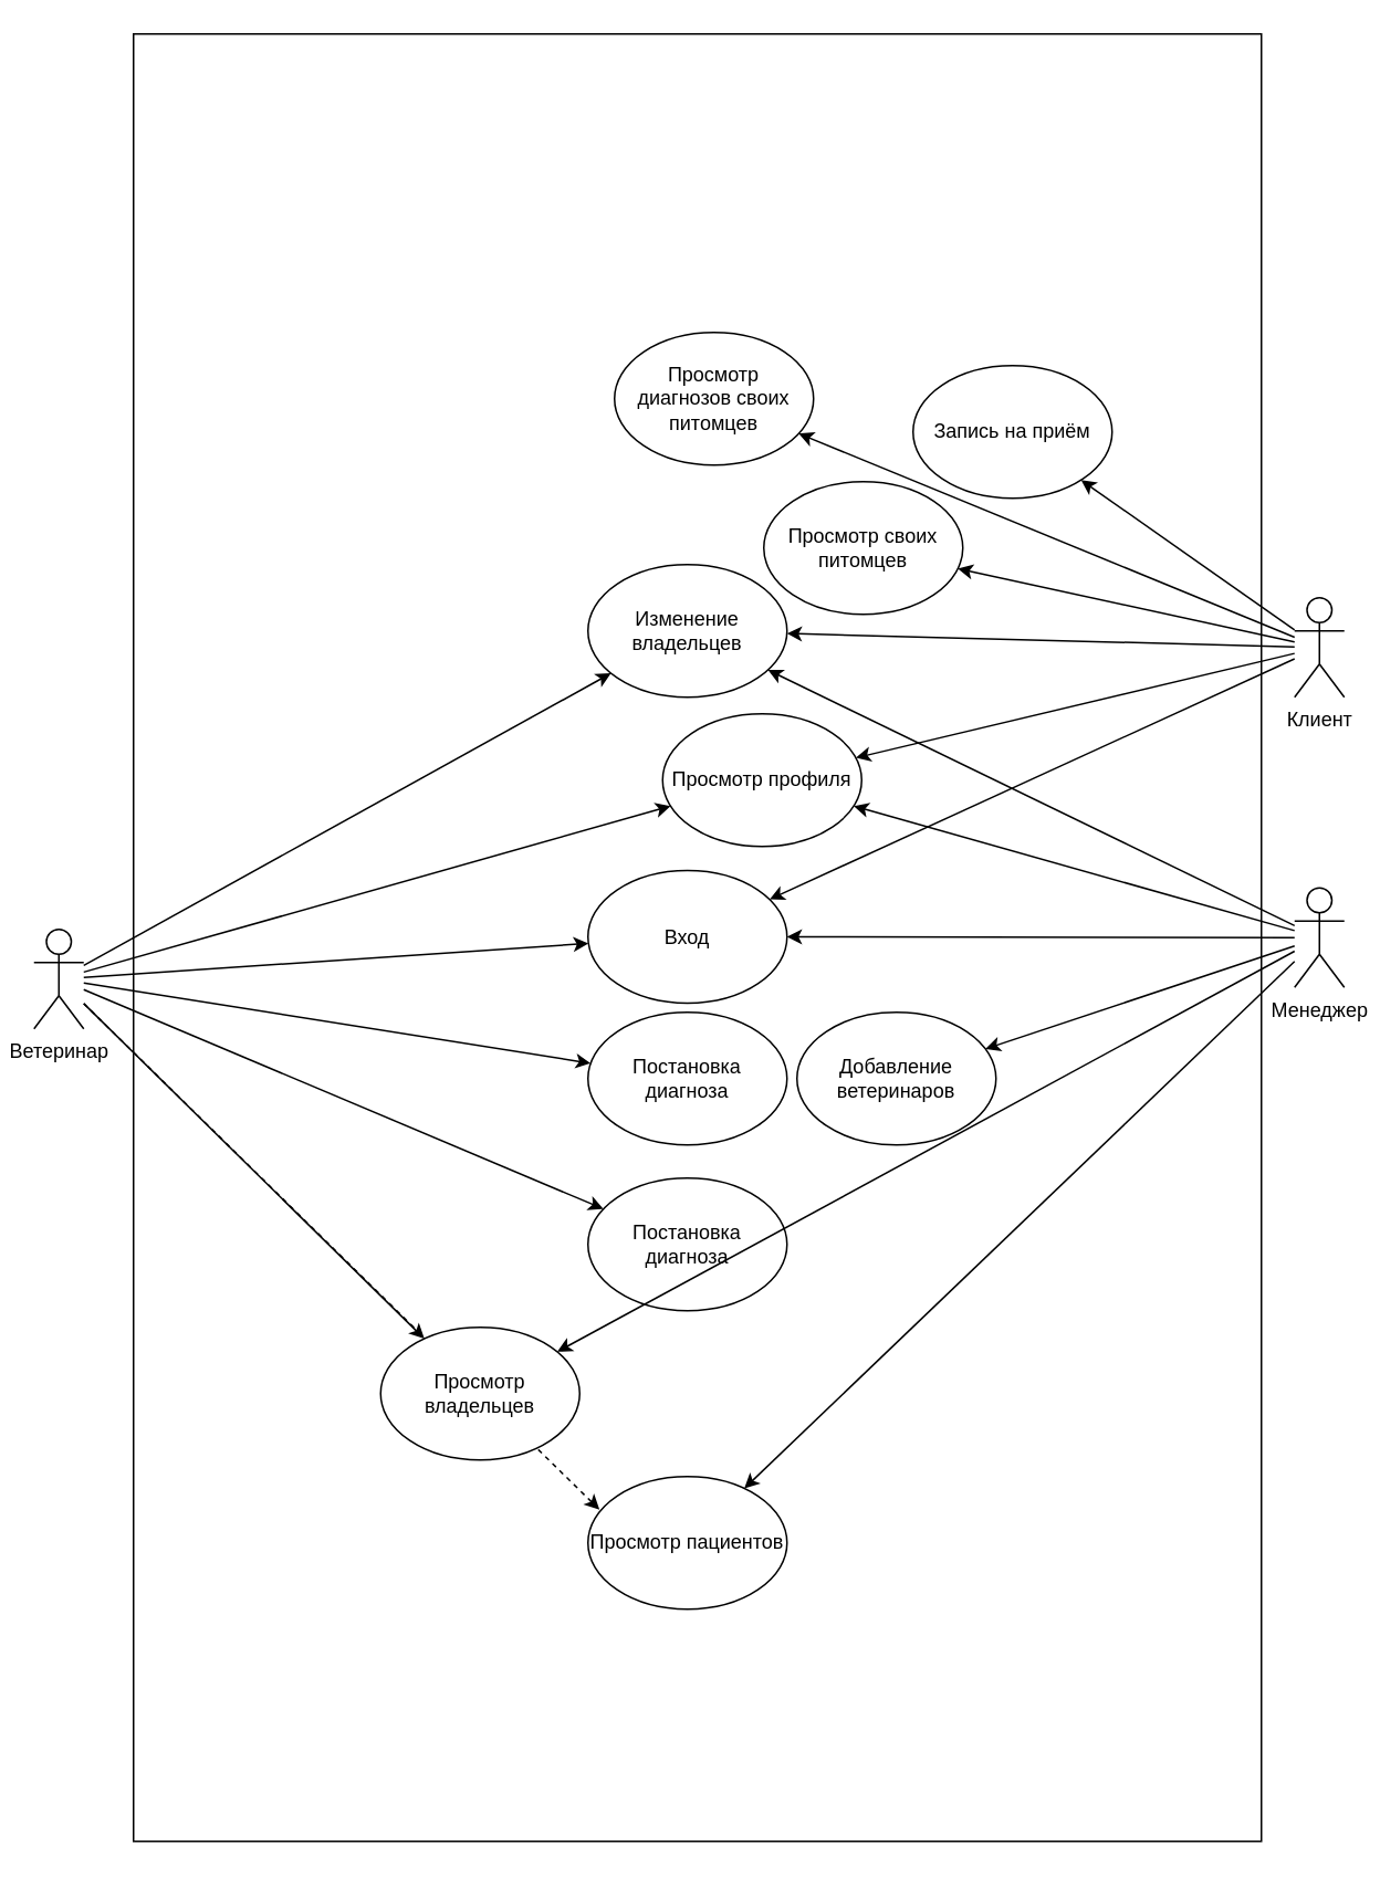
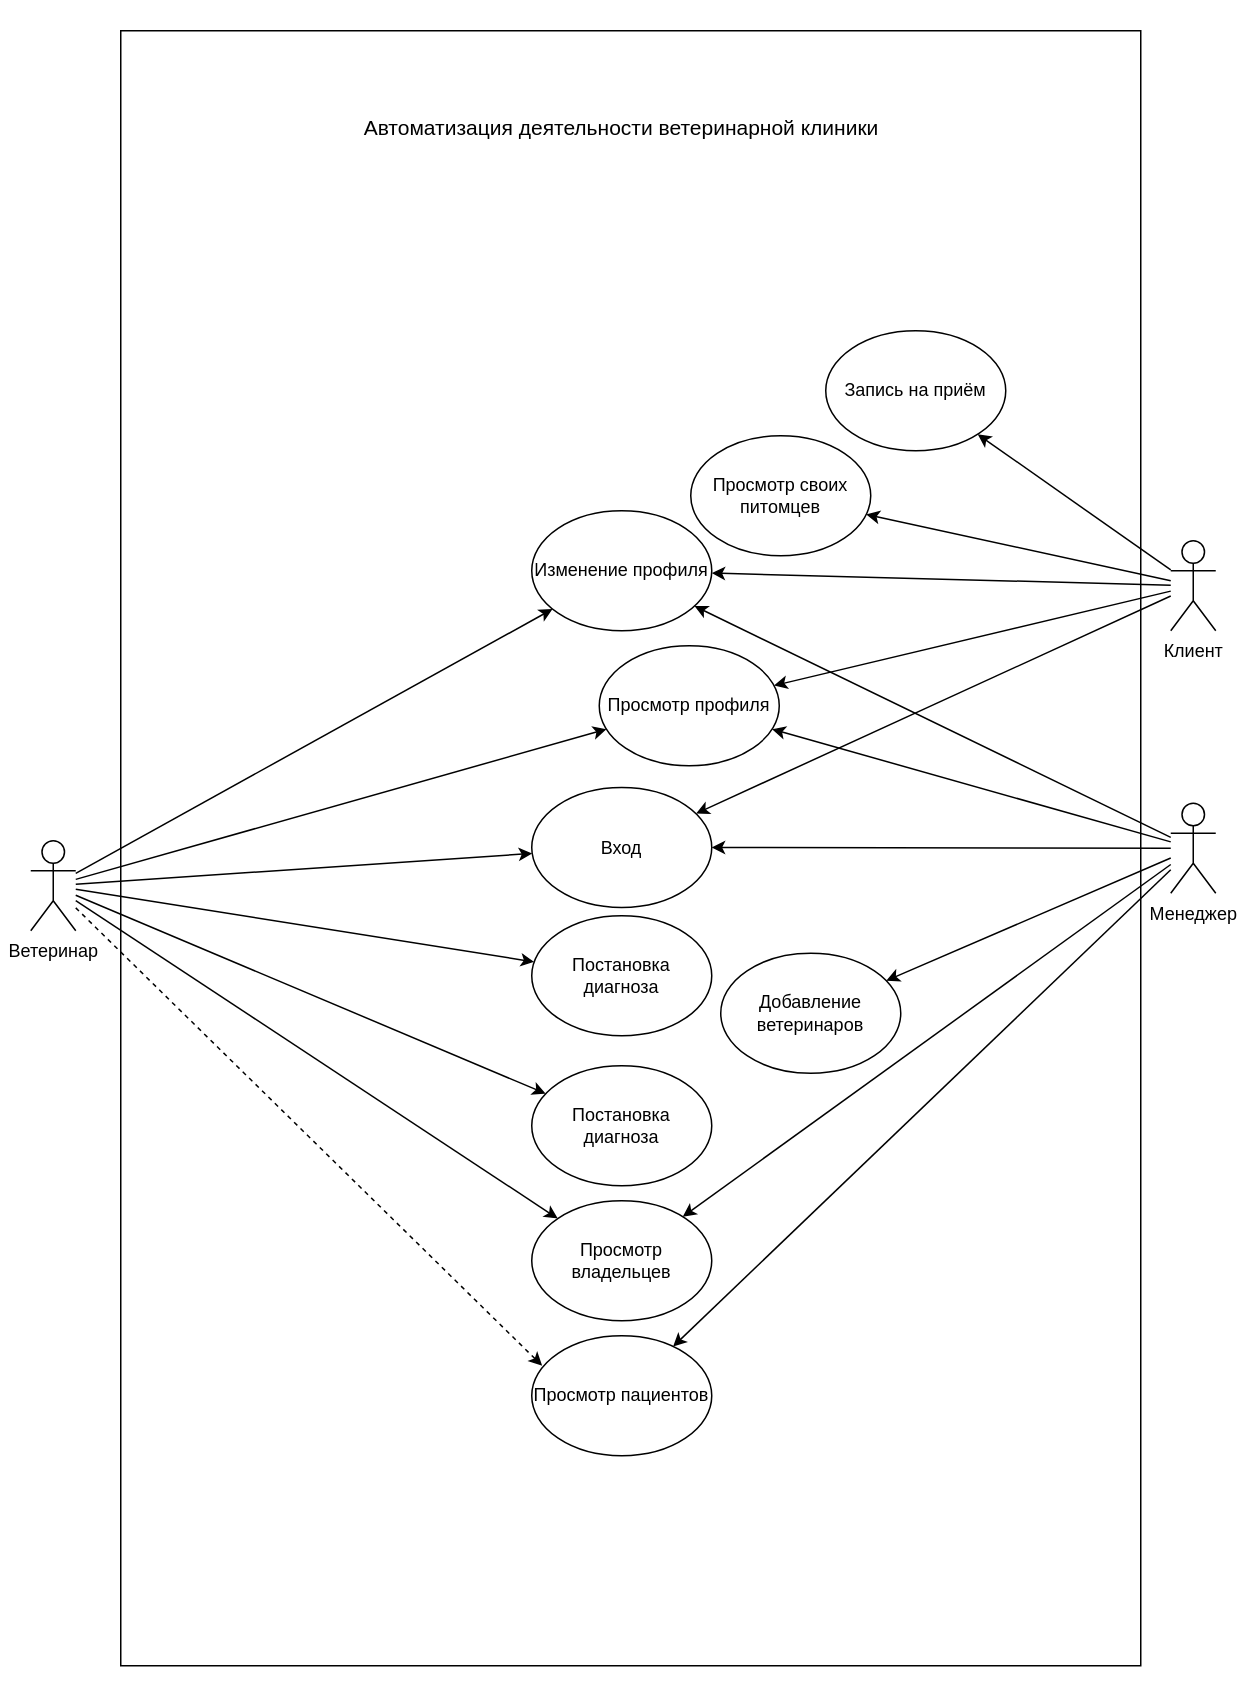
+ <mxCell id="30" value="&lt;font style=&quot;font-size: 14px;&quot;&gt;Автоматизация деятельности ветеринарной клиники&lt;/font&gt;" style="text;html=1;strokeColor=none;fillColor=none;align=center;verticalAlign=middle;whiteSpace=wrap;rounded=0;" parent="1" vertex="1"><mxGeometry x="214" y="60" width="400" height="50" as="geometry" /></mxCell>
- <mxCell id="35" value="Просмотр&lt;br&gt;диагнозов своих питомцев" style="ellipse;whiteSpace=wrap;html=1;" parent="1" vertex="1"><mxGeometry x="370" y="200" width="120" height="80" as="geometry" /></mxCell>
- <mxCell id="36" value="" style="endArrow=classic;html=1;rounded=0;" parent="1" source="4" target="35" edge="1"><mxGeometry width="50" height="50" relative="1" as="geometry"><mxPoint x="790" y="444" as="sourcePoint" /><mxPoint x="581" y="361" as="targetPoint" /></mxGeometry></mxCell>
- <mxCell id="6" value="Изменение владельцев" style="ellipse;whiteSpace=wrap;html=1;" parent="1" vertex="1"><mxGeometry x="354" y="340" width="120" height="80" as="geometry" /></mxCell>
+ <mxCell id="6" value="Изменение профиля" style="ellipse;whiteSpace=wrap;html=1;" parent="1" vertex="1"><mxGeometry x="354" y="340" width="120" height="80" as="geometry" /></mxCell>
- <mxCell id="11" value="Добавление&lt;br&gt;ветеринаров" style="ellipse;whiteSpace=wrap;html=1;" parent="1" vertex="1"><mxGeometry x="480" y="610" width="120" height="80" as="geometry" /></mxCell>
+ <mxCell id="11" value="Добавление&lt;br&gt;ветеринаров" style="ellipse;whiteSpace=wrap;html=1;" parent="1" vertex="1"><mxGeometry x="480" y="635" width="120" height="80" as="geometry" /></mxCell>
- <mxCell id="24" value="Просмотр владельцев" style="ellipse;whiteSpace=wrap;html=1;" parent="1" vertex="1"><mxGeometry x="229" y="800" width="120" height="80" as="geometry" /></mxCell>
+ <mxCell id="24" value="Просмотр владельцев" style="ellipse;whiteSpace=wrap;html=1;" parent="1" vertex="1"><mxGeometry x="354" y="800" width="120" height="80" as="geometry" /></mxCell>
